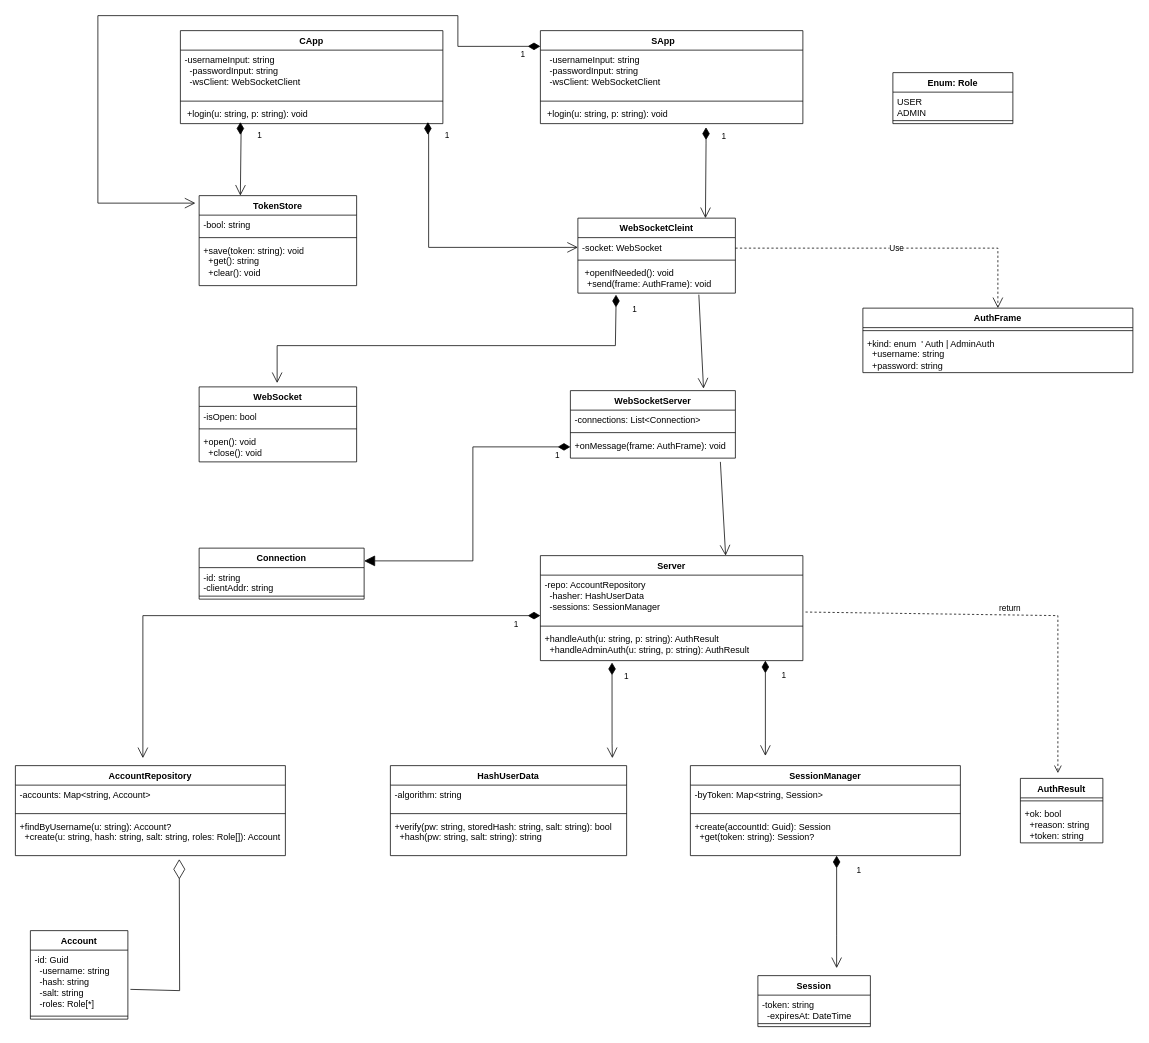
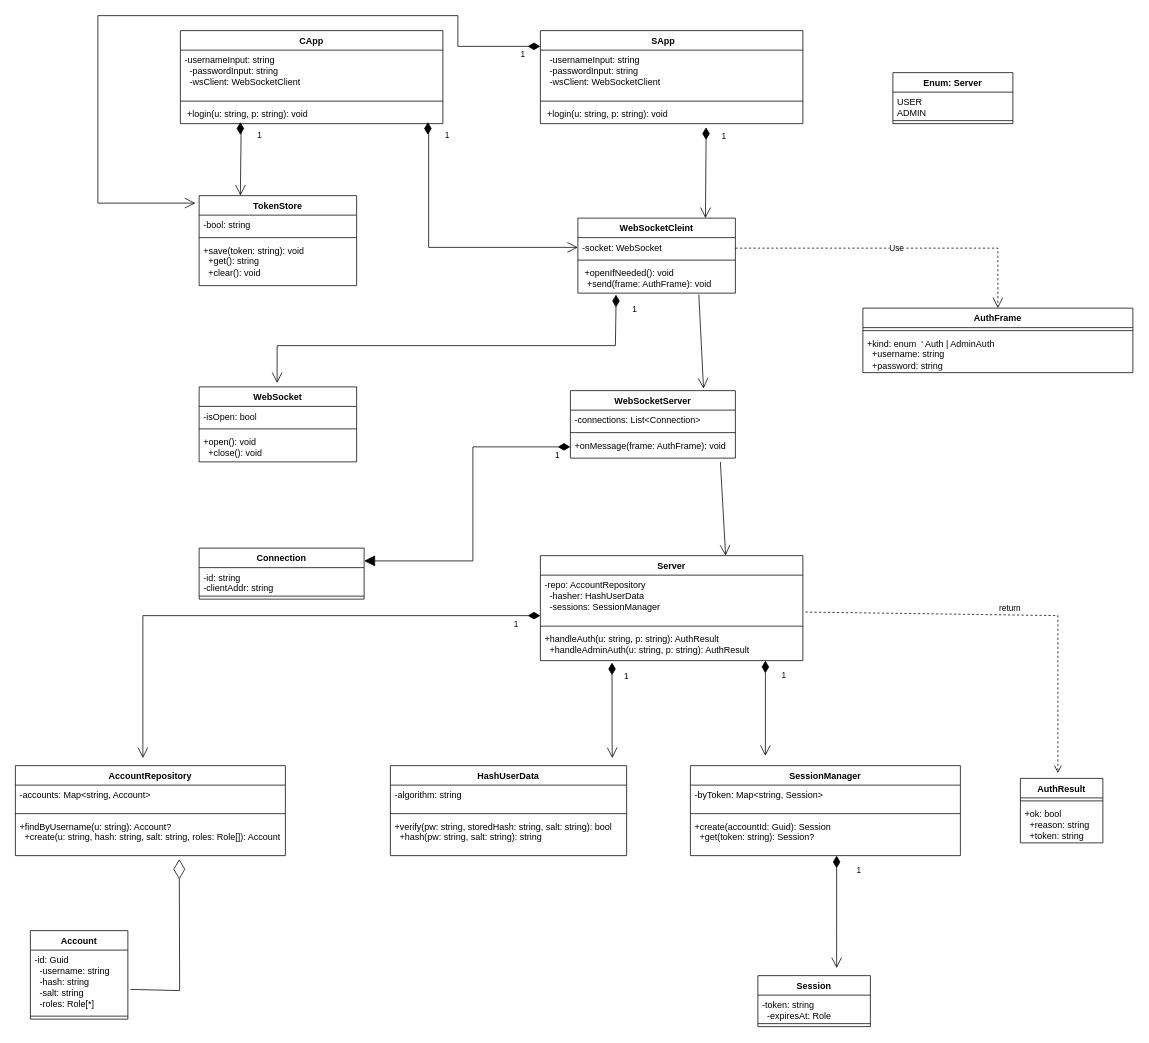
- <mxCell id="2" value="Enum: Role" style="swimlane;fontStyle=1;align=center;verticalAlign=top;childLayout=stackLayout;horizontal=1;startSize=26;horizontalStack=0;resizeParent=1;resizeParentMax=0;resizeLast=0;collapsible=1;marginBottom=0;whiteSpace=wrap;html=1;" vertex="1" parent="1"><mxGeometry x="1190" y="96" width="160" height="68" as="geometry" /></mxCell>
+ <mxCell id="2" value="Enum: Server" style="swimlane;fontStyle=1;align=center;verticalAlign=top;childLayout=stackLayout;horizontal=1;startSize=26;horizontalStack=0;resizeParent=1;resizeParentMax=0;resizeLast=0;collapsible=1;marginBottom=0;whiteSpace=wrap;html=1;" vertex="1" parent="1"><mxGeometry x="1190" y="96" width="160" height="68" as="geometry" /></mxCell>
- <mxCell id="48" value="-token: string&lt;br&gt;&amp;nbsp; -expiresAt: DateTime" style="text;strokeColor=none;fillColor=none;align=left;verticalAlign=top;spacingLeft=4;spacingRight=4;overflow=hidden;rotatable=0;points=[[0,0.5],[1,0.5]];portConstraint=eastwest;whiteSpace=wrap;html=1;" vertex="1" parent="47"><mxGeometry y="26" width="150" height="34" as="geometry" /></mxCell>
+ <mxCell id="48" value="-token: string&lt;br&gt;&amp;nbsp; -expiresAt: Role" style="text;strokeColor=none;fillColor=none;align=left;verticalAlign=top;spacingLeft=4;spacingRight=4;overflow=hidden;rotatable=0;points=[[0,0.5],[1,0.5]];portConstraint=eastwest;whiteSpace=wrap;html=1;" vertex="1" parent="47"><mxGeometry y="26" width="150" height="34" as="geometry" /></mxCell>
